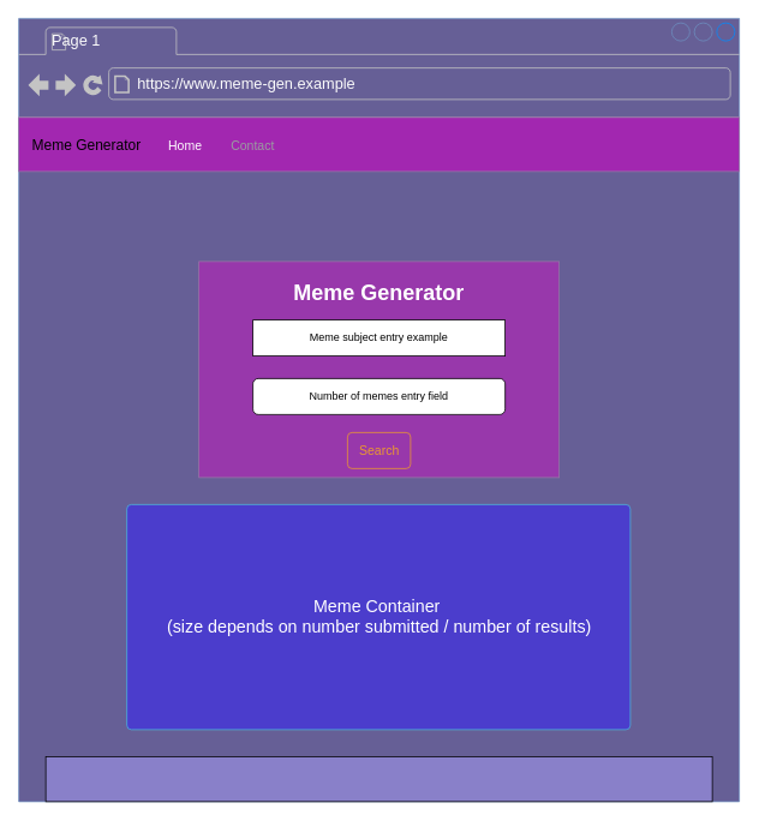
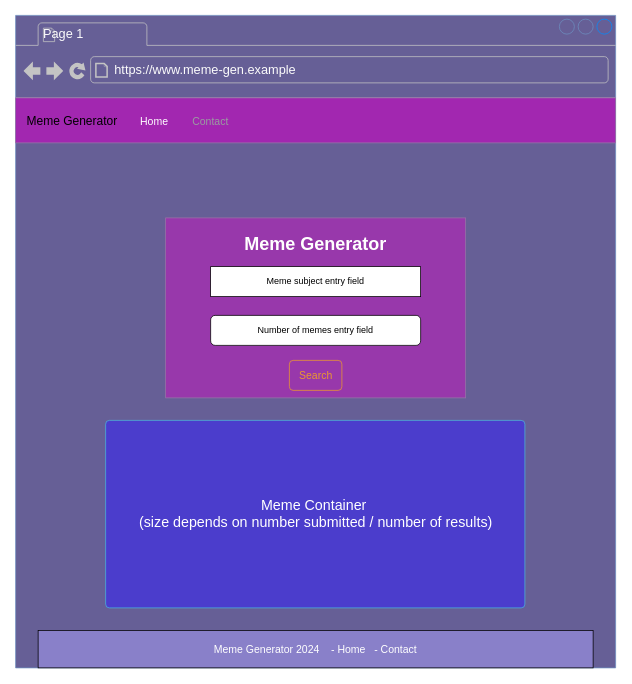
- <mxCell id="14" value="Meme subject entry example" style="text;html=1;align=center;verticalAlign=middle;whiteSpace=wrap;rounded=0;" parent="2" vertex="1"><mxGeometry x="280" y="340" width="240" height="30" as="geometry" /></mxCell>
+ <mxCell id="14" value="Meme subject entry field" style="text;html=1;align=center;verticalAlign=middle;whiteSpace=wrap;rounded=0;" parent="2" vertex="1"><mxGeometry x="280" y="340" width="240" height="30" as="geometry" /></mxCell>
+ <mxCell id="10" value="&lt;font style=&quot;font-size: 14px;&quot; color=&quot;#ffffff&quot;&gt;Meme Generator 2024 &amp;nbsp;&amp;nbsp; - Home &amp;nbsp; - Contact&lt;/font&gt;" style="text;html=1;align=center;verticalAlign=middle;whiteSpace=wrap;rounded=0;" parent="2" vertex="1"><mxGeometry x="245" y="830" width="310" height="30" as="geometry" /></mxCell>
